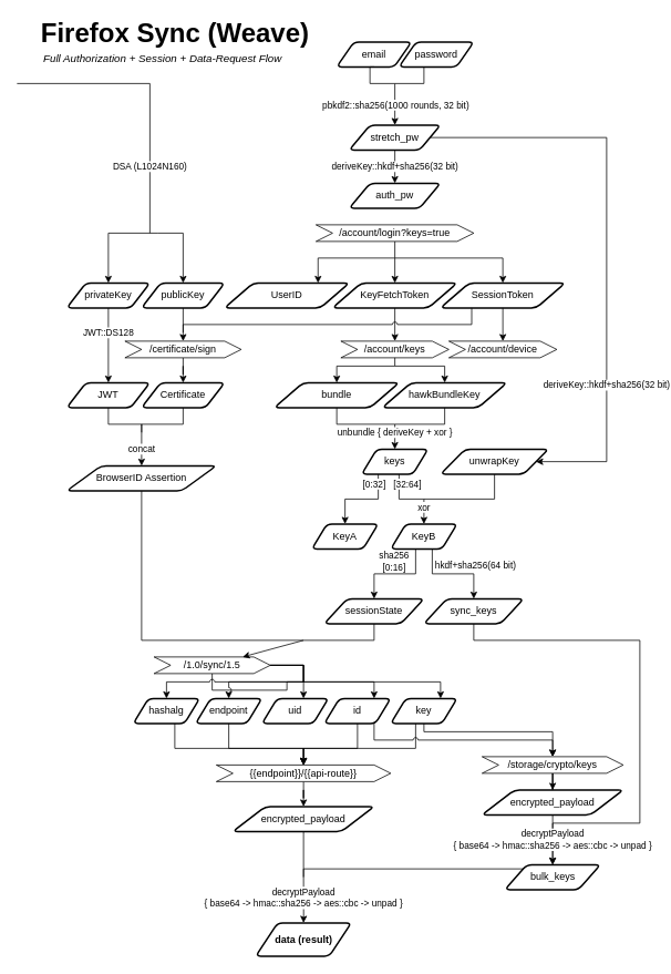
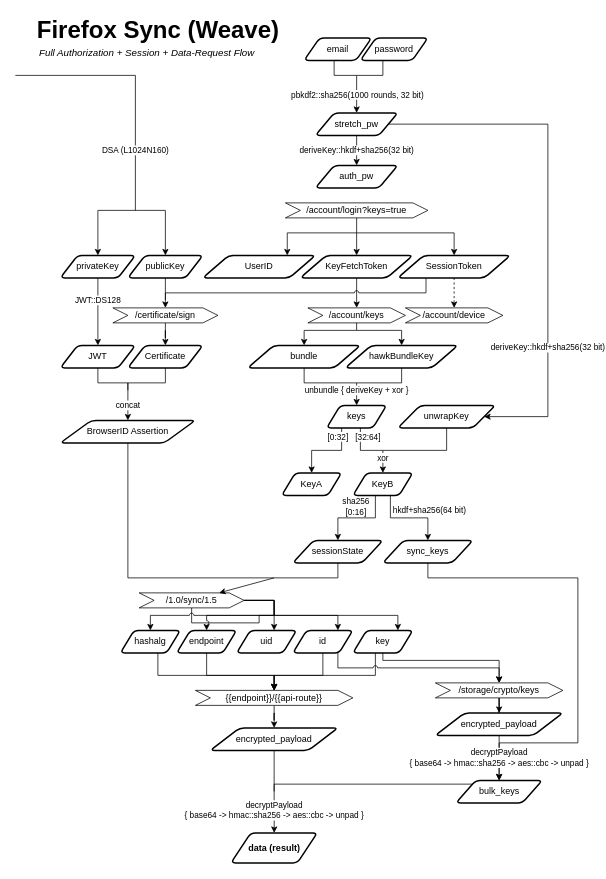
- <mxCell id="29" value="" style="endArrow=classic;html=1;rounded=0;exitX=0.5;exitY=1;exitDx=0;exitDy=0;entryX=0.5;entryY=0;entryDx=0;entryDy=0;" parent="1" source="15" target="28" edge="1"><mxGeometry width="50" height="50" relative="1" as="geometry"><mxPoint x="520" y="410" as="sourcePoint" /><mxPoint x="570" y="360" as="targetPoint" /></mxGeometry></mxCell>
+ <mxCell id="29" value="" style="endArrow=classic;html=1;rounded=0;exitX=0.5;exitY=1;exitDx=0;exitDy=0;entryX=0.5;entryY=0;entryDx=0;entryDy=0;dashed=1;" parent="1" source="15" target="28" edge="1"><mxGeometry width="50" height="50" relative="1" as="geometry"><mxPoint x="520" y="410" as="sourcePoint" /><mxPoint x="570" y="360" as="targetPoint" /></mxGeometry></mxCell>
